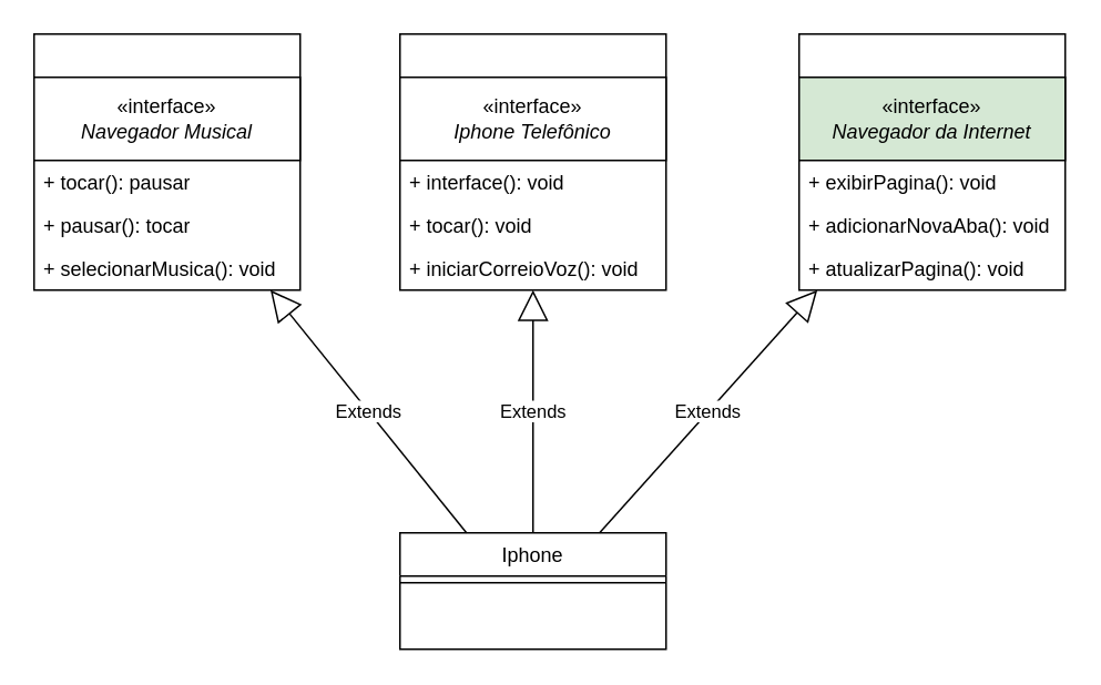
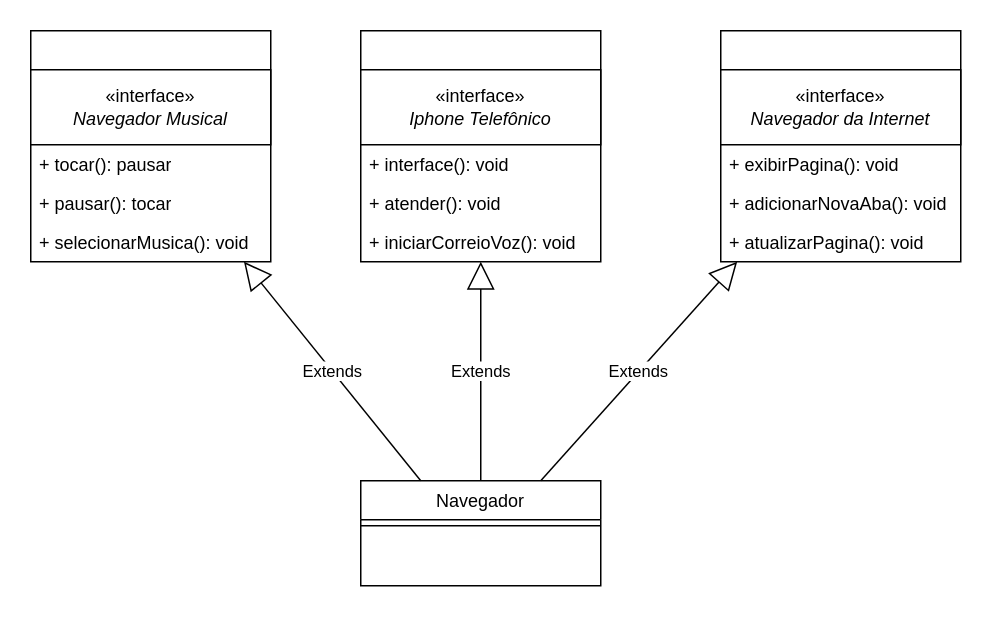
- <mxCell id="18" value="«interface»&lt;br&gt;&lt;span style=&quot;font-style: italic; text-wrap: nowrap;&quot;&gt;Navegador da Internet&lt;/span&gt;" style="html=1;whiteSpace=wrap;fillColor=#d5e8d4;" vertex="1" parent="17"><mxGeometry y="26" width="160" height="50" as="geometry" /></mxCell>
+ <mxCell id="18" value="«interface»&lt;br&gt;&lt;span style=&quot;font-style: italic; text-wrap: nowrap;&quot;&gt;Navegador da Internet&lt;/span&gt;" style="html=1;whiteSpace=wrap;" vertex="1" parent="17"><mxGeometry y="26" width="160" height="50" as="geometry" /></mxCell>
- <mxCell id="15" value="+ tocar(): void" style="text;strokeColor=none;fillColor=none;align=left;verticalAlign=top;spacingLeft=4;spacingRight=4;overflow=hidden;rotatable=0;points=[[0,0.5],[1,0.5]];portConstraint=eastwest;whiteSpace=wrap;html=1;" vertex="1" parent="12"><mxGeometry y="102" width="160" height="26" as="geometry" /></mxCell>
+ <mxCell id="15" value="+ atender(): void" style="text;strokeColor=none;fillColor=none;align=left;verticalAlign=top;spacingLeft=4;spacingRight=4;overflow=hidden;rotatable=0;points=[[0,0.5],[1,0.5]];portConstraint=eastwest;whiteSpace=wrap;html=1;" vertex="1" parent="12"><mxGeometry y="102" width="160" height="26" as="geometry" /></mxCell>
- <mxCell id="2" value="Iphone" style="swimlane;fontStyle=0;align=center;verticalAlign=top;childLayout=stackLayout;horizontal=1;startSize=26;horizontalStack=0;resizeParent=1;resizeLast=0;collapsible=1;marginBottom=0;rounded=0;shadow=0;strokeWidth=1;" parent="1" vertex="1"><mxGeometry x="240" y="320" width="160" height="70" as="geometry"><mxRectangle x="340" y="380" width="170" height="26" as="alternateBounds" /></mxGeometry></mxCell>
+ <mxCell id="2" value="Navegador" style="swimlane;fontStyle=0;align=center;verticalAlign=top;childLayout=stackLayout;horizontal=1;startSize=26;horizontalStack=0;resizeParent=1;resizeLast=0;collapsible=1;marginBottom=0;rounded=0;shadow=0;strokeWidth=1;" parent="1" vertex="1"><mxGeometry x="240" y="320" width="160" height="70" as="geometry"><mxRectangle x="340" y="380" width="170" height="26" as="alternateBounds" /></mxGeometry></mxCell>
